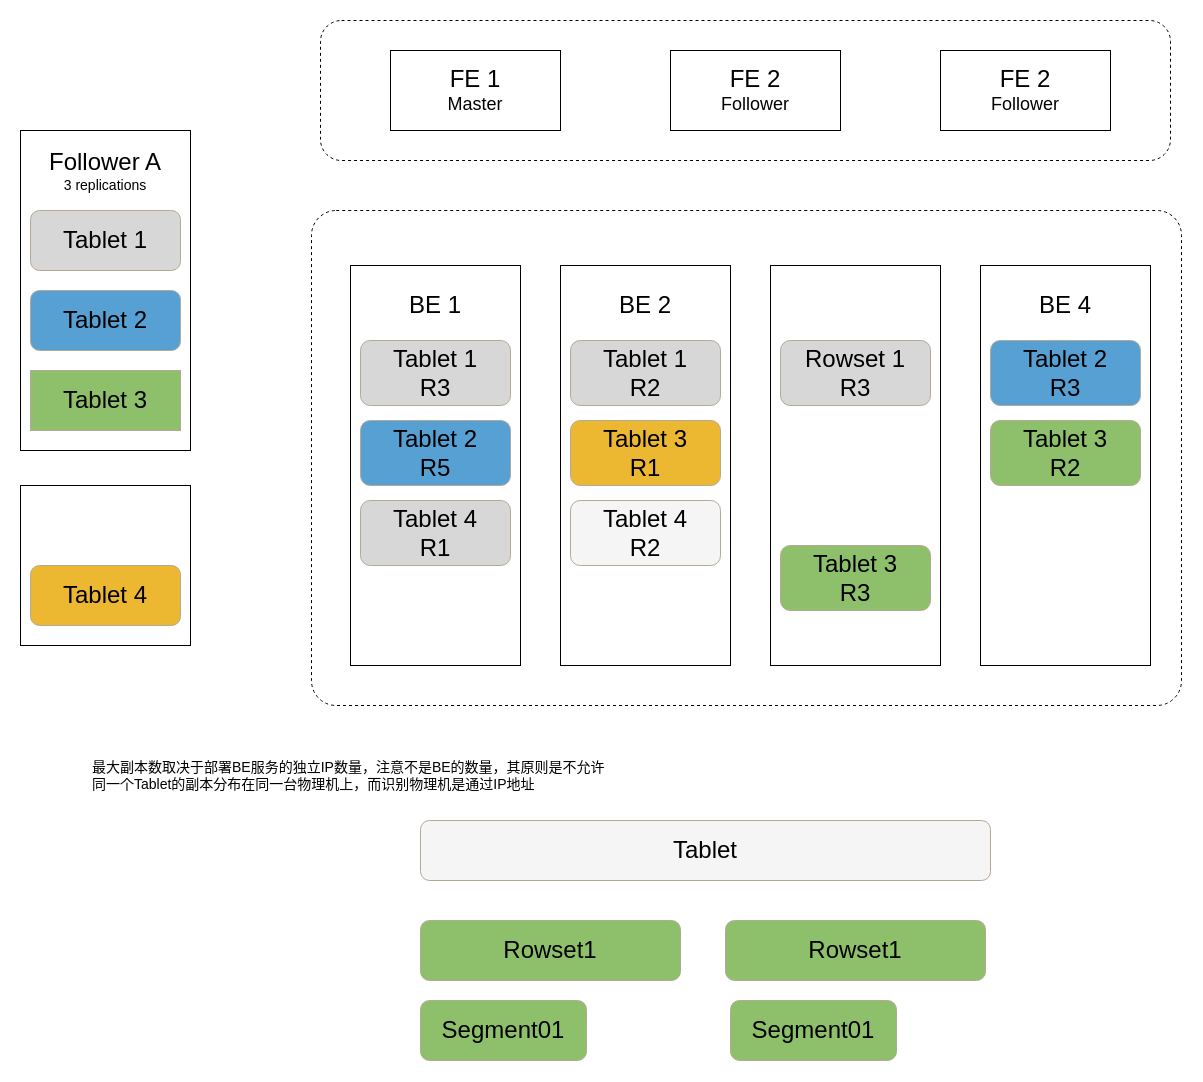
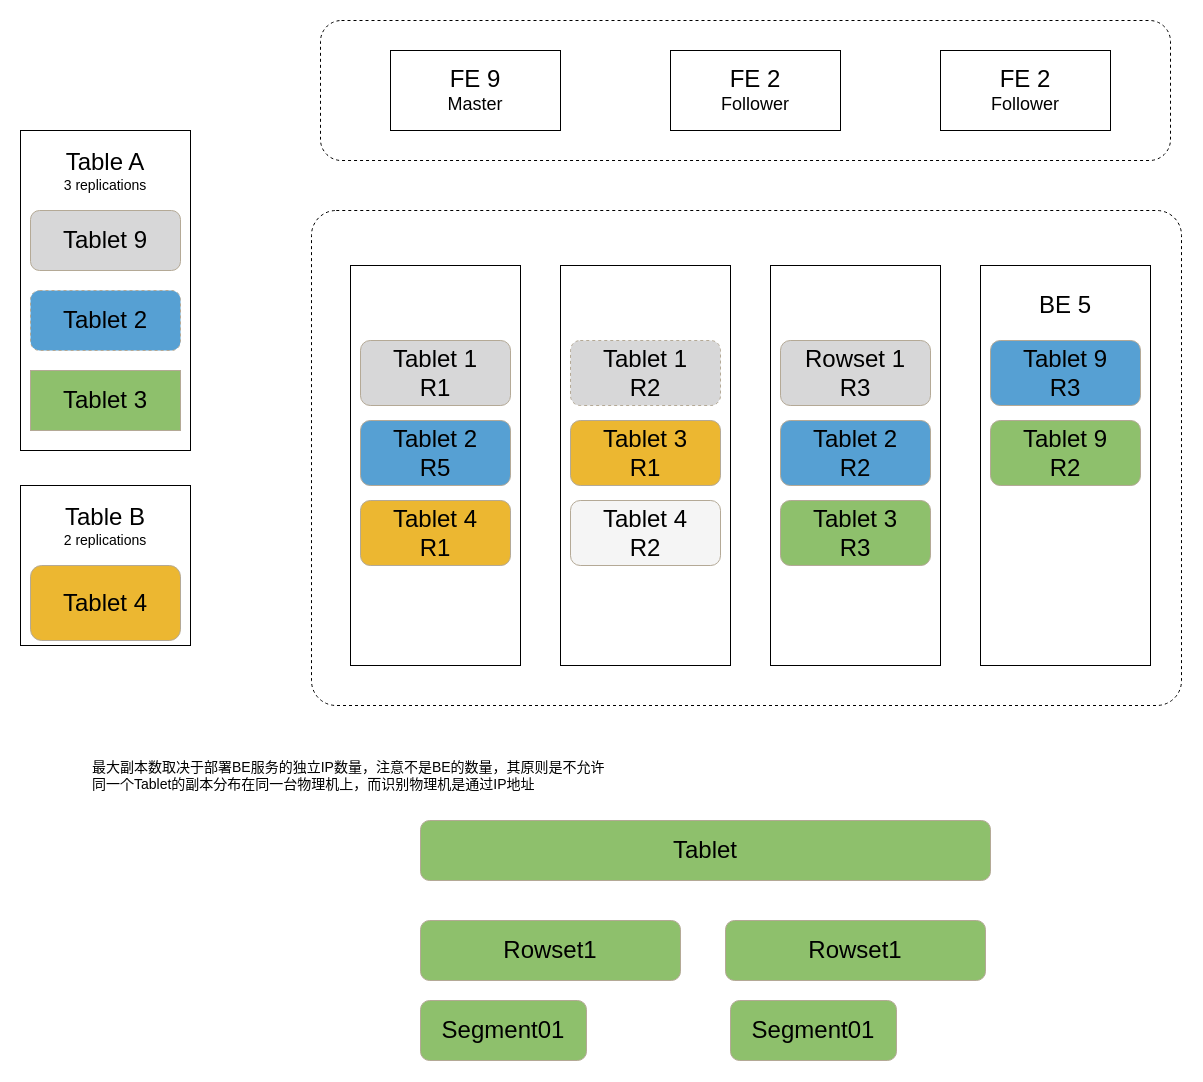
- <mxCell id="30" value="&lt;font style=&quot;&quot;&gt;&lt;span style=&quot;font-size: 24px;&quot;&gt;FE 1&lt;br&gt;&lt;/span&gt;&lt;font style=&quot;font-size: 18px;&quot;&gt;Master&lt;/font&gt;&lt;br&gt;&lt;/font&gt;" style="text;html=1;strokeColor=none;fillColor=none;align=center;verticalAlign=middle;whiteSpace=wrap;rounded=0;" vertex="1" parent="1"><mxGeometry x="390" y="60" width="170" height="60" as="geometry" /></mxCell>
+ <mxCell id="30" value="&lt;font style=&quot;&quot;&gt;&lt;span style=&quot;font-size: 24px;&quot;&gt;FE 9&lt;br&gt;&lt;/span&gt;&lt;font style=&quot;font-size: 18px;&quot;&gt;Master&lt;/font&gt;&lt;br&gt;&lt;/font&gt;" style="text;html=1;strokeColor=none;fillColor=none;align=center;verticalAlign=middle;whiteSpace=wrap;rounded=0;" vertex="1" parent="1"><mxGeometry x="390" y="60" width="170" height="60" as="geometry" /></mxCell>
- <mxCell id="5" value="&lt;font style=&quot;&quot;&gt;&lt;span style=&quot;font-size: 24px;&quot;&gt;Follower A&lt;/span&gt;&lt;br&gt;&lt;font style=&quot;font-size: 14px;&quot;&gt;3 replications&lt;/font&gt;&lt;br&gt;&lt;/font&gt;" style="text;html=1;strokeColor=none;fillColor=none;align=center;verticalAlign=middle;whiteSpace=wrap;rounded=0;" vertex="1" parent="1"><mxGeometry x="20" y="140" width="170" height="60" as="geometry" /></mxCell>
+ <mxCell id="5" value="&lt;font style=&quot;&quot;&gt;&lt;span style=&quot;font-size: 24px;&quot;&gt;Table A&lt;/span&gt;&lt;br&gt;&lt;font style=&quot;font-size: 14px;&quot;&gt;3 replications&lt;/font&gt;&lt;br&gt;&lt;/font&gt;" style="text;html=1;strokeColor=none;fillColor=none;align=center;verticalAlign=middle;whiteSpace=wrap;rounded=0;" vertex="1" parent="1"><mxGeometry x="20" y="140" width="170" height="60" as="geometry" /></mxCell>
- <mxCell id="6" value="&lt;font style=&quot;font-size: 24px;&quot;&gt;Tablet 1&lt;br&gt;&lt;/font&gt;" style="rounded=1;whiteSpace=wrap;html=1;strokeColor=#b4a996;fillColor=#d7d7d8;" vertex="1" parent="1"><mxGeometry x="30" y="210" width="150" height="60" as="geometry" /></mxCell>
+ <mxCell id="6" value="&lt;font style=&quot;font-size: 24px;&quot;&gt;Tablet 9&lt;br&gt;&lt;/font&gt;" style="rounded=1;whiteSpace=wrap;html=1;strokeColor=#b4a996;fillColor=#d7d7d8;" vertex="1" parent="1"><mxGeometry x="30" y="210" width="150" height="60" as="geometry" /></mxCell>
- <mxCell id="13" value="&lt;font style=&quot;&quot;&gt;&lt;span style=&quot;font-size: 24px;&quot;&gt;BE 1&lt;/span&gt;&lt;br&gt;&lt;/font&gt;" style="text;html=1;strokeColor=none;fillColor=none;align=center;verticalAlign=middle;whiteSpace=wrap;rounded=0;" vertex="1" parent="1"><mxGeometry x="350" y="275" width="170" height="60" as="geometry" /></mxCell>
- <mxCell id="17" value="&lt;font style=&quot;&quot;&gt;&lt;span style=&quot;font-size: 24px;&quot;&gt;BE 2&lt;/span&gt;&lt;br&gt;&lt;/font&gt;" style="text;html=1;strokeColor=none;fillColor=none;align=center;verticalAlign=middle;whiteSpace=wrap;rounded=0;" vertex="1" parent="1"><mxGeometry x="560" y="275" width="170" height="60" as="geometry" /></mxCell>
- <mxCell id="25" value="&lt;font style=&quot;&quot;&gt;&lt;span style=&quot;font-size: 24px;&quot;&gt;BE 4&lt;/span&gt;&lt;br&gt;&lt;/font&gt;" style="text;html=1;strokeColor=none;fillColor=none;align=center;verticalAlign=middle;whiteSpace=wrap;rounded=0;" vertex="1" parent="1"><mxGeometry x="980" y="275" width="170" height="60" as="geometry" /></mxCell>
+ <mxCell id="25" value="&lt;font style=&quot;&quot;&gt;&lt;span style=&quot;font-size: 24px;&quot;&gt;BE 5&lt;/span&gt;&lt;br&gt;&lt;/font&gt;" style="text;html=1;strokeColor=none;fillColor=none;align=center;verticalAlign=middle;whiteSpace=wrap;rounded=0;" vertex="1" parent="1"><mxGeometry x="980" y="275" width="170" height="60" as="geometry" /></mxCell>
- <mxCell id="7" value="&lt;font style=&quot;font-size: 24px;&quot;&gt;Tablet 2&lt;br&gt;&lt;/font&gt;" style="rounded=1;whiteSpace=wrap;html=1;strokeColor=#B4A996;fillColor=#56a0d3;" vertex="1" parent="1"><mxGeometry x="30" y="290" width="150" height="60" as="geometry" /></mxCell>
+ <mxCell id="7" value="&lt;font style=&quot;font-size: 24px;&quot;&gt;Tablet 2&lt;br&gt;&lt;/font&gt;" style="rounded=1;whiteSpace=wrap;html=1;strokeColor=#B4A996;fillColor=#56a0d3;dashed=1;" vertex="1" parent="1"><mxGeometry x="30" y="290" width="150" height="60" as="geometry" /></mxCell>
- <mxCell id="18" value="&lt;font style=&quot;font-size: 24px;&quot;&gt;Tablet 1&lt;br&gt;R2&lt;br&gt;&lt;/font&gt;" style="rounded=1;whiteSpace=wrap;html=1;strokeColor=#b4a996;fillColor=#d7d7d8;" vertex="1" parent="1"><mxGeometry x="570" y="340" width="150" height="65" as="geometry" /></mxCell>
+ <mxCell id="18" value="&lt;font style=&quot;font-size: 24px;&quot;&gt;Tablet 1&lt;br&gt;R2&lt;br&gt;&lt;/font&gt;" style="rounded=1;whiteSpace=wrap;html=1;strokeColor=#b4a996;fillColor=#d7d7d8;dashed=1;" vertex="1" parent="1"><mxGeometry x="570" y="340" width="150" height="65" as="geometry" /></mxCell>
- <mxCell id="14" value="&lt;font style=&quot;font-size: 24px;&quot;&gt;Tablet 1&lt;br&gt;R3&lt;br&gt;&lt;/font&gt;" style="rounded=1;whiteSpace=wrap;html=1;strokeColor=#b4a996;fillColor=#d7d7d8;" vertex="1" parent="1"><mxGeometry x="360" y="340" width="150" height="65" as="geometry" /></mxCell>
+ <mxCell id="14" value="&lt;font style=&quot;font-size: 24px;&quot;&gt;Tablet 1&lt;br&gt;R1&lt;br&gt;&lt;/font&gt;" style="rounded=1;whiteSpace=wrap;html=1;strokeColor=#b4a996;fillColor=#d7d7d8;" vertex="1" parent="1"><mxGeometry x="360" y="340" width="150" height="65" as="geometry" /></mxCell>
- <mxCell id="26" value="&lt;font style=&quot;font-size: 24px;&quot;&gt;Tablet 2&lt;br&gt;R3&lt;br&gt;&lt;/font&gt;" style="rounded=1;whiteSpace=wrap;html=1;strokeColor=#B4A996;fillColor=#56a0d3;" vertex="1" parent="1"><mxGeometry x="990" y="340" width="150" height="65" as="geometry" /></mxCell>
+ <mxCell id="26" value="&lt;font style=&quot;font-size: 24px;&quot;&gt;Tablet 9&lt;br&gt;R3&lt;br&gt;&lt;/font&gt;" style="rounded=1;whiteSpace=wrap;html=1;strokeColor=#B4A996;fillColor=#56a0d3;" vertex="1" parent="1"><mxGeometry x="990" y="340" width="150" height="65" as="geometry" /></mxCell>
+ <mxCell id="22" value="&lt;font style=&quot;font-size: 24px;&quot;&gt;Tablet 2&lt;br&gt;R2&lt;br&gt;&lt;/font&gt;" style="rounded=1;whiteSpace=wrap;html=1;strokeColor=#B4A996;fillColor=#56a0d3;" vertex="1" parent="1"><mxGeometry x="780" y="420" width="150" height="65" as="geometry" /></mxCell>
- <mxCell id="27" value="&lt;font style=&quot;font-size: 24px;&quot;&gt;Tablet 3&lt;br&gt;R2&lt;br&gt;&lt;/font&gt;" style="rounded=1;whiteSpace=wrap;html=1;strokeColor=#b4a996;fillColor=#8ec06c;" vertex="1" parent="1"><mxGeometry x="990" y="420" width="150" height="65" as="geometry" /></mxCell>
+ <mxCell id="27" value="&lt;font style=&quot;font-size: 24px;&quot;&gt;Tablet 9&lt;br&gt;R2&lt;br&gt;&lt;/font&gt;" style="rounded=1;whiteSpace=wrap;html=1;strokeColor=#b4a996;fillColor=#8ec06c;" vertex="1" parent="1"><mxGeometry x="990" y="420" width="150" height="65" as="geometry" /></mxCell>
+ <mxCell id="10" value="&lt;font style=&quot;&quot;&gt;&lt;span style=&quot;font-size: 24px;&quot;&gt;Table B&lt;/span&gt;&lt;br&gt;&lt;font style=&quot;font-size: 14px;&quot;&gt;2 replications&lt;/font&gt;&lt;br&gt;&lt;/font&gt;" style="text;html=1;strokeColor=none;fillColor=none;align=center;verticalAlign=middle;whiteSpace=wrap;rounded=0;" vertex="1" parent="1"><mxGeometry x="20" y="495" width="170" height="60" as="geometry" /></mxCell>
- <mxCell id="28" value="&lt;font style=&quot;font-size: 24px;&quot;&gt;Tablet 4&lt;br&gt;R1&lt;br&gt;&lt;/font&gt;" style="rounded=1;whiteSpace=wrap;html=1;strokeColor=#b4a996;fillColor=#d7d7d8;" vertex="1" parent="1"><mxGeometry x="360" y="500" width="150" height="65" as="geometry" /></mxCell>
+ <mxCell id="28" value="&lt;font style=&quot;font-size: 24px;&quot;&gt;Tablet 4&lt;br&gt;R1&lt;br&gt;&lt;/font&gt;" style="rounded=1;whiteSpace=wrap;html=1;strokeColor=#b4a996;fillColor=#ecb731;" vertex="1" parent="1"><mxGeometry x="360" y="500" width="150" height="65" as="geometry" /></mxCell>
- <mxCell id="23" value="&lt;font style=&quot;font-size: 24px;&quot;&gt;Tablet 3&lt;br&gt;R3&lt;br&gt;&lt;/font&gt;" style="rounded=1;whiteSpace=wrap;html=1;strokeColor=#b4a996;fillColor=#8ec06c;" vertex="1" parent="1"><mxGeometry x="780" y="545" width="150" height="65" as="geometry" /></mxCell>
+ <mxCell id="23" value="&lt;font style=&quot;font-size: 24px;&quot;&gt;Tablet 3&lt;br&gt;R3&lt;br&gt;&lt;/font&gt;" style="rounded=1;whiteSpace=wrap;html=1;strokeColor=#b4a996;fillColor=#8ec06c;" vertex="1" parent="1"><mxGeometry x="780" y="500" width="150" height="65" as="geometry" /></mxCell>
- <mxCell id="11" value="&lt;font style=&quot;font-size: 24px;&quot;&gt;Tablet 4&lt;br&gt;&lt;/font&gt;" style="rounded=1;whiteSpace=wrap;html=1;strokeColor=#b4a996;fillColor=#ecb731;" vertex="1" parent="1"><mxGeometry x="30" y="565" width="150" height="60" as="geometry" /></mxCell>
+ <mxCell id="11" value="&lt;font style=&quot;font-size: 24px;&quot;&gt;Tablet 4&lt;br&gt;&lt;/font&gt;" style="rounded=1;whiteSpace=wrap;html=1;strokeColor=#b4a996;fillColor=#ecb731;" vertex="1" parent="1"><mxGeometry x="30" y="565" width="150" height="75" as="geometry" /></mxCell>
- <mxCell id="37" value="&lt;font style=&quot;font-size: 24px;&quot;&gt;Tablet&lt;br&gt;&lt;/font&gt;" style="rounded=1;whiteSpace=wrap;html=1;strokeColor=#b4a996;fillColor=#f5f5f5;" vertex="1" parent="1"><mxGeometry x="420" y="820" width="570" height="60" as="geometry" /></mxCell>
+ <mxCell id="37" value="&lt;font style=&quot;font-size: 24px;&quot;&gt;Tablet&lt;br&gt;&lt;/font&gt;" style="rounded=1;whiteSpace=wrap;html=1;strokeColor=#b4a996;fillColor=#8ec06c;" vertex="1" parent="1"><mxGeometry x="420" y="820" width="570" height="60" as="geometry" /></mxCell>
